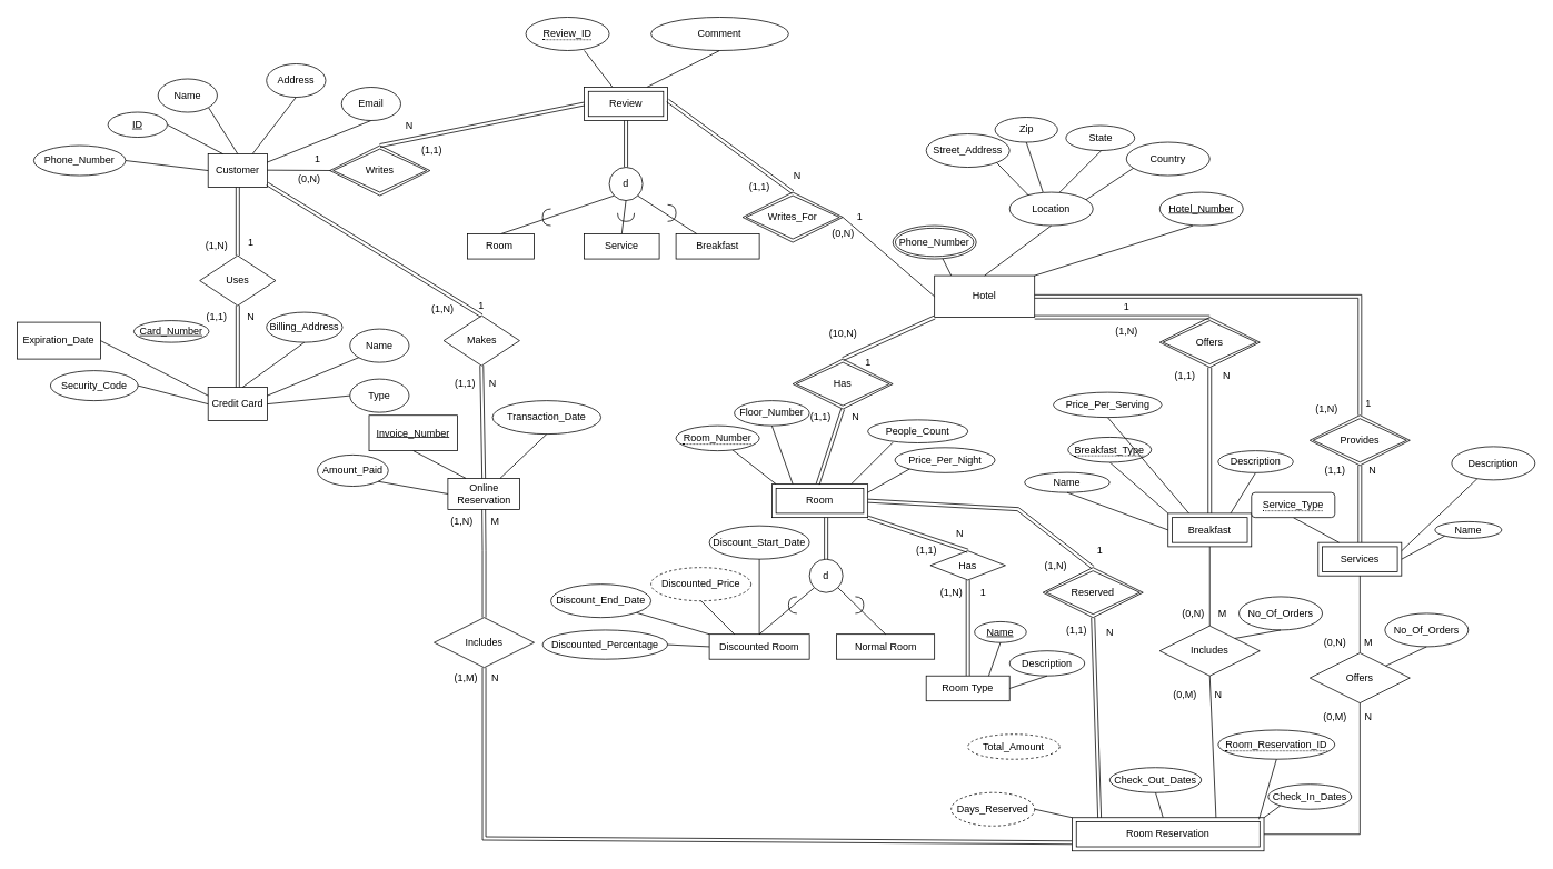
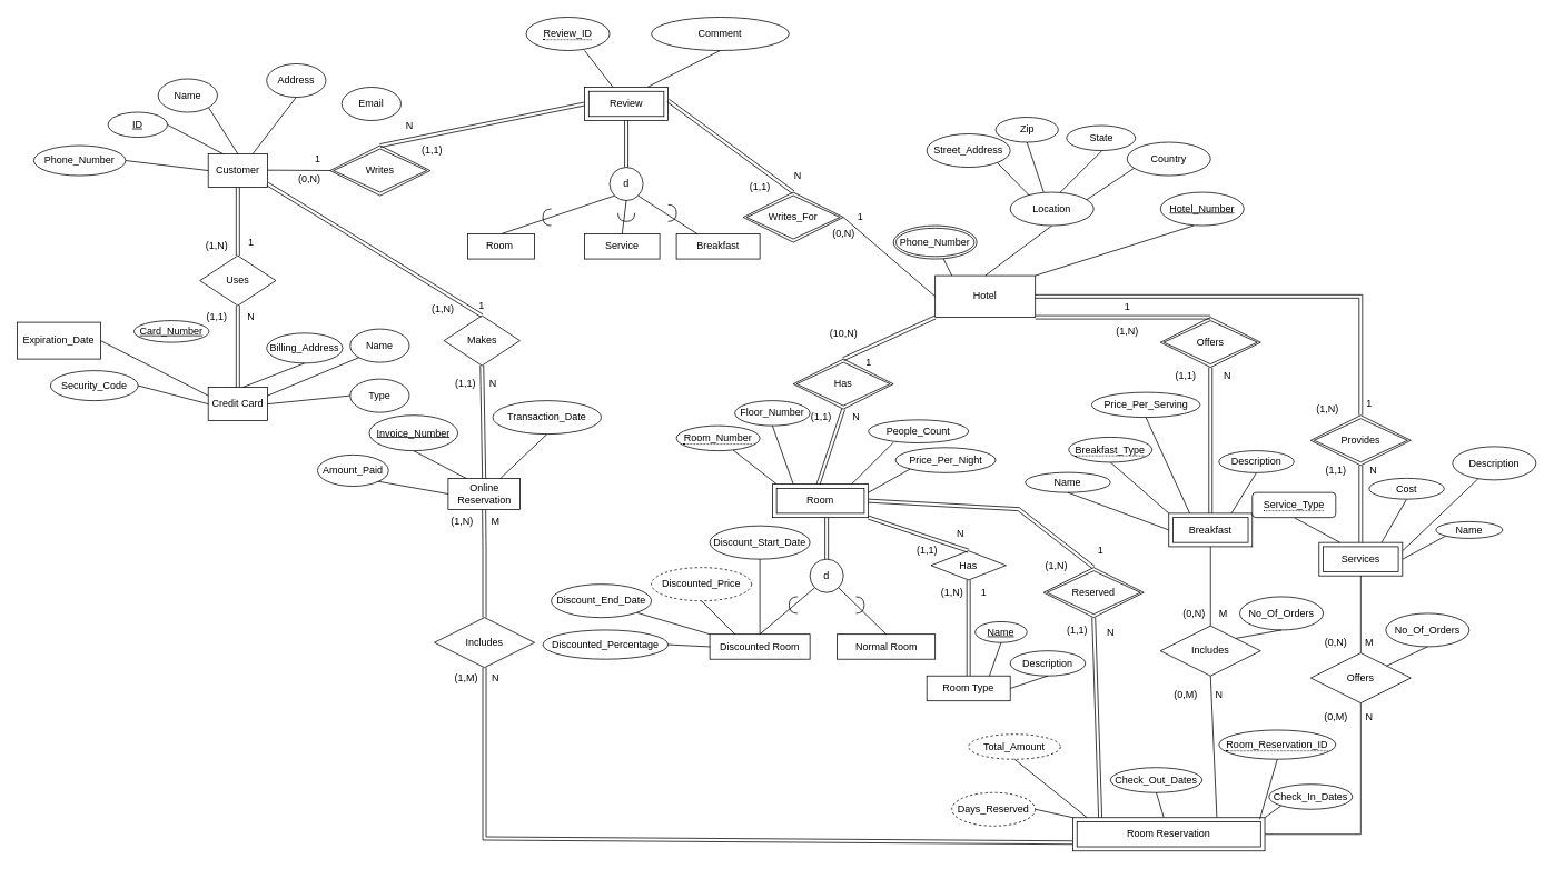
- <mxCell id="67" value="" style="endArrow=none;html=1;entryX=0.5;entryY=1;entryDx=0;entryDy=0;exitX=1;exitY=0.25;exitDx=0;exitDy=0;" parent="1" source="66" target="72" edge="1"><mxGeometry width="50" height="50" relative="1" as="geometry"><mxPoint x="349" y="206" as="sourcePoint" /><mxPoint x="399" y="156" as="targetPoint" /></mxGeometry></mxCell>
- <mxCell id="80" value="Billing_Address" style="ellipse;whiteSpace=wrap;html=1;align=center;" parent="1" vertex="1"><mxGeometry x="319" y="374" width="91" height="36" as="geometry" /></mxCell>
+ <mxCell id="80" value="Billing_Address" style="ellipse;whiteSpace=wrap;html=1;align=center;" parent="1" vertex="1"><mxGeometry x="319" y="399" width="91" height="36" as="geometry" /></mxCell>
- <mxCell id="54" value="Price_Per_Serving" style="ellipse;whiteSpace=wrap;html=1;align=center;" parent="1" vertex="1"><mxGeometry x="1262.5" y="470" width="130" height="30" as="geometry" /></mxCell>
+ <mxCell id="54" value="Price_Per_Serving" style="ellipse;whiteSpace=wrap;html=1;align=center;" parent="1" vertex="1"><mxGeometry x="1307.5" y="470" width="130" height="30" as="geometry" /></mxCell>
- <mxCell id="95" value="Invoice_Number" style="whiteSpace=wrap;html=1;align=center;fontStyle=4;rounded=0;" parent="1" vertex="1"><mxGeometry x="442" y="497.5" width="106" height="42.5" as="geometry" /></mxCell>
+ <mxCell id="95" value="Invoice_Number" style="ellipse;whiteSpace=wrap;html=1;align=center;fontStyle=4;" parent="1" vertex="1"><mxGeometry x="442" y="497.5" width="106" height="42.5" as="geometry" /></mxCell>
+ <mxCell id="31" value="Cost" style="ellipse;whiteSpace=wrap;html=1;align=center;" parent="1" vertex="1"><mxGeometry x="1640" y="573" width="90" height="25" as="geometry" /></mxCell>
+ <mxCell id="28" value="" style="endArrow=none;html=1;entryX=0.5;entryY=1;entryDx=0;entryDy=0;exitX=0.75;exitY=0;exitDx=0;exitDy=0;" parent="1" edge="1" target="31" source="29"><mxGeometry width="50" height="50" relative="1" as="geometry"><mxPoint x="1580" y="640" as="sourcePoint" /><mxPoint x="1630" y="590" as="targetPoint" /></mxGeometry></mxCell>
+ <mxCell id="194" value="" style="endArrow=none;html=1;rounded=0;entryX=0.074;entryY=0;entryDx=0;entryDy=0;entryPerimeter=0;exitX=0.5;exitY=1;exitDx=0;exitDy=0;" edge="1" parent="1" source="193" target="172"><mxGeometry relative="1" as="geometry"><mxPoint x="1180" y="790" as="sourcePoint" /><mxPoint x="1340" y="790" as="targetPoint" /></mxGeometry></mxCell>
